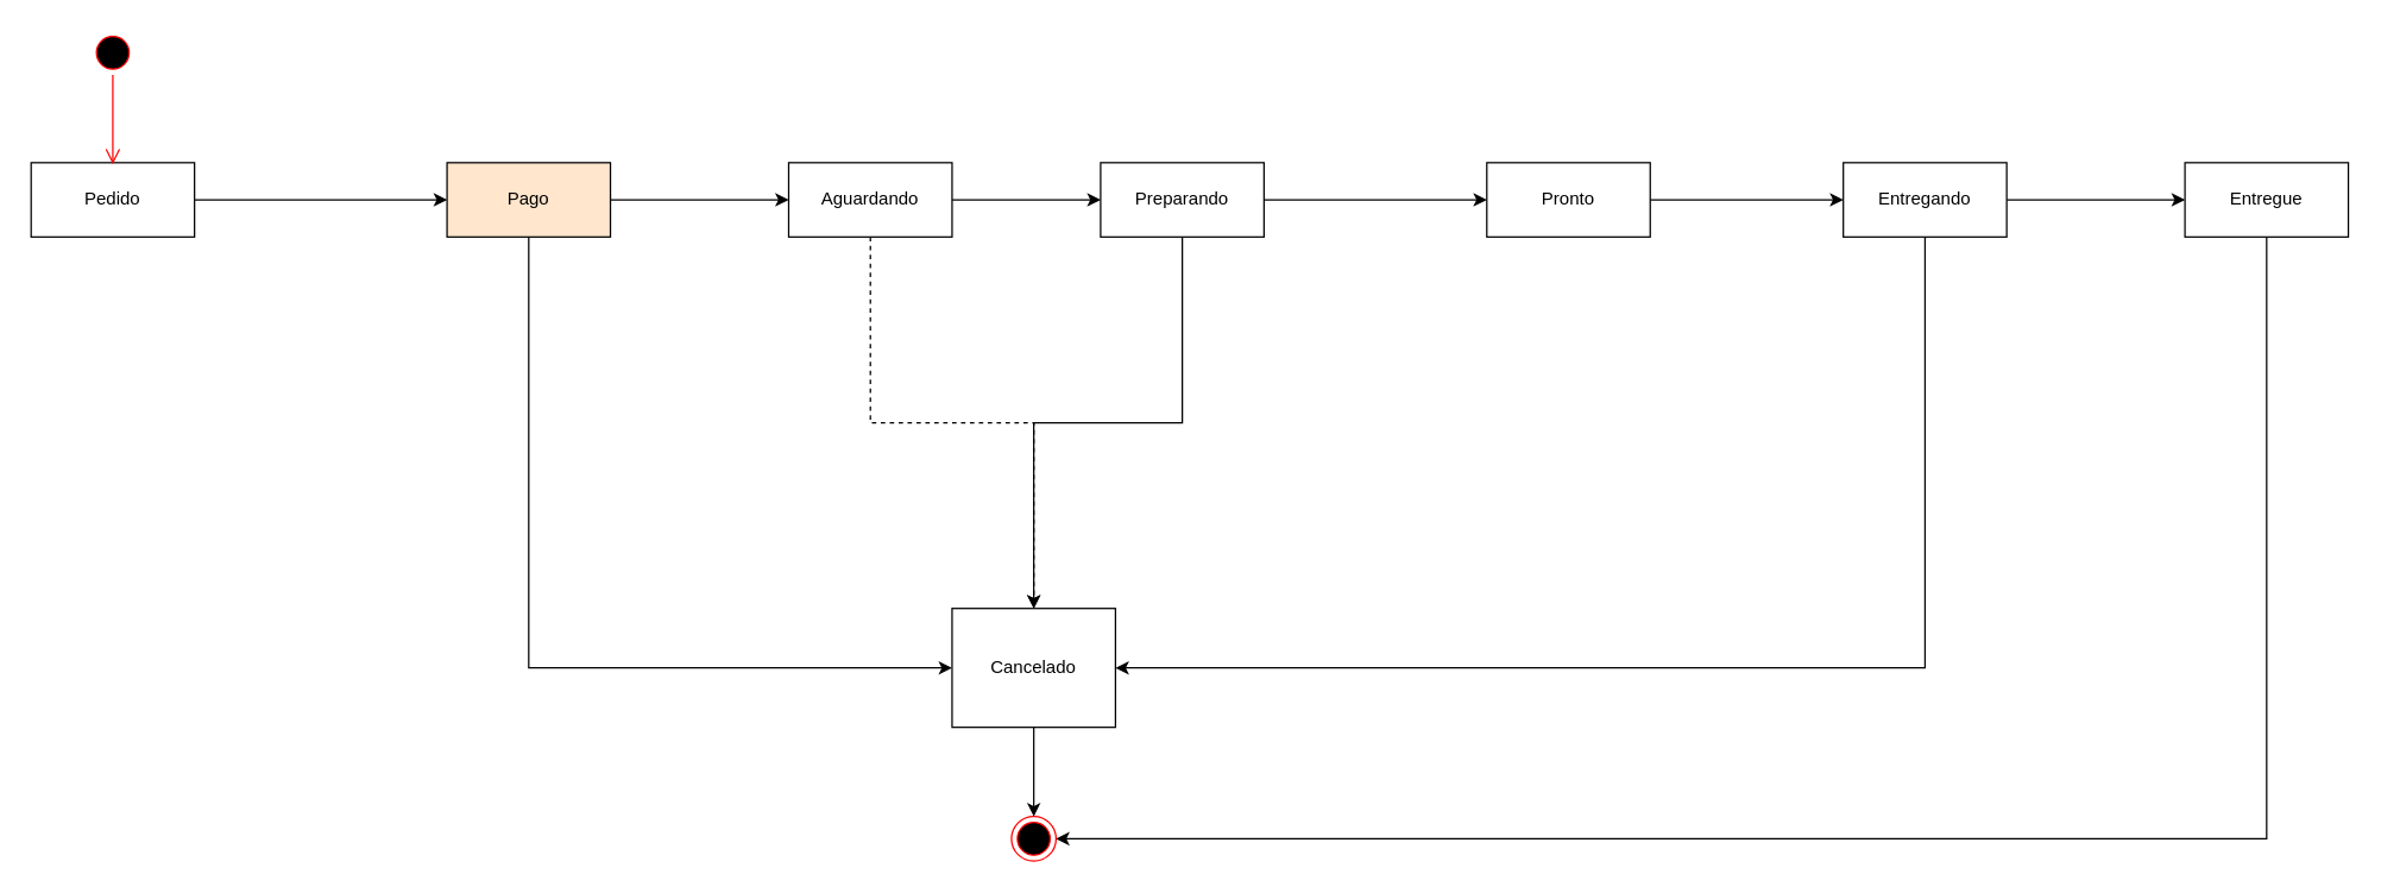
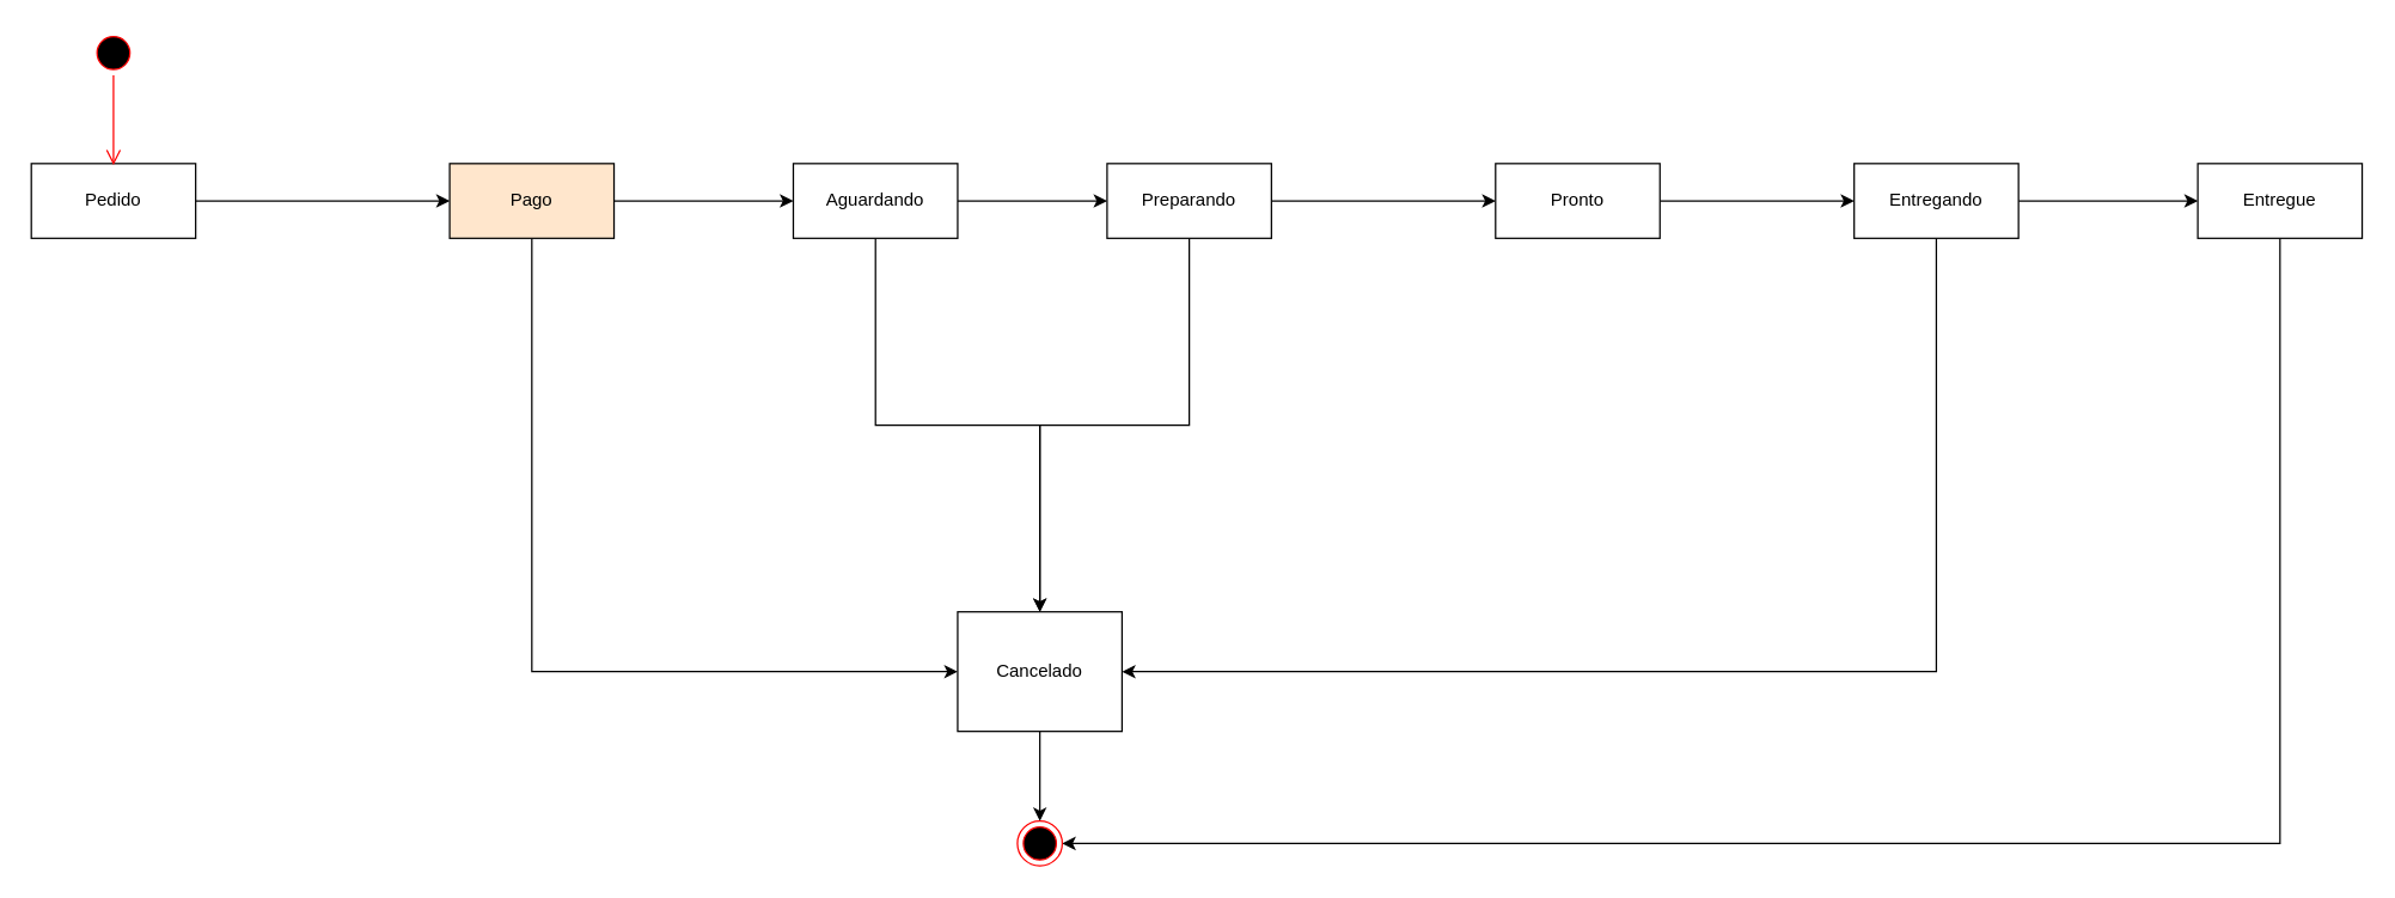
- <mxCell id="18" style="edgeStyle=orthogonalEdgeStyle;rounded=0;orthogonalLoop=1;jettySize=auto;html=1;exitX=0.5;exitY=1;exitDx=0;exitDy=0;entryX=0.5;entryY=0;entryDx=0;entryDy=0;dashed=1;" edge="1" parent="1" source="19" target="21"><mxGeometry relative="1" as="geometry"><mxPoint x="730" y="359" as="targetPoint" /></mxGeometry></mxCell>
+ <mxCell id="18" style="edgeStyle=orthogonalEdgeStyle;rounded=0;orthogonalLoop=1;jettySize=auto;html=1;exitX=0.5;exitY=1;exitDx=0;exitDy=0;entryX=0.5;entryY=0;entryDx=0;entryDy=0;" edge="1" parent="1" source="19" target="21"><mxGeometry relative="1" as="geometry"><mxPoint x="730" y="359" as="targetPoint" /></mxGeometry></mxCell>
